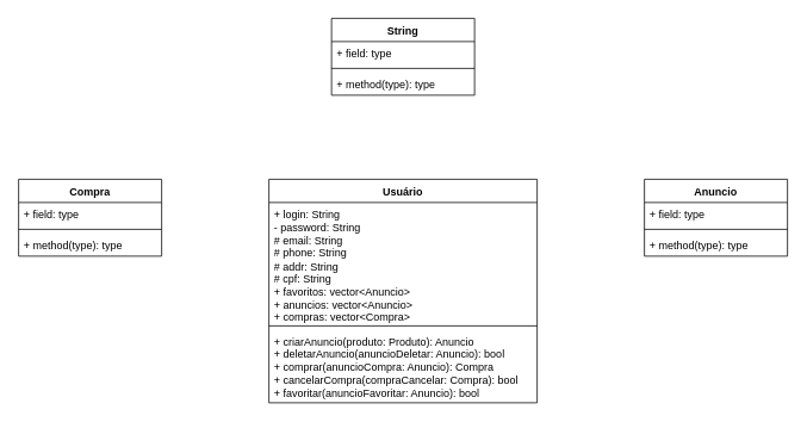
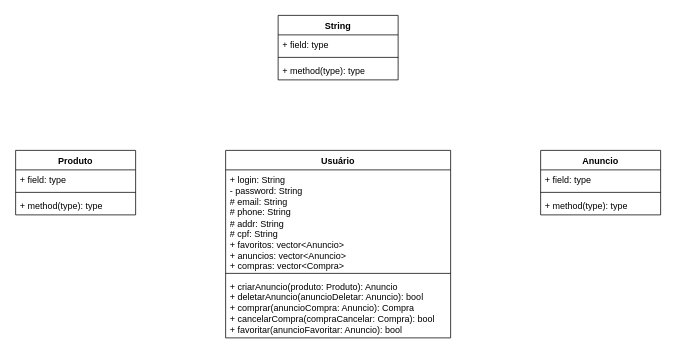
- <mxCell id="10" value="Compra" style="swimlane;fontStyle=1;align=center;verticalAlign=top;childLayout=stackLayout;horizontal=1;startSize=26;horizontalStack=0;resizeParent=1;resizeParentMax=0;resizeLast=0;collapsible=1;marginBottom=0;whiteSpace=wrap;html=1;" vertex="1" parent="1"><mxGeometry x="20" y="200" width="160" height="86" as="geometry" /></mxCell>
+ <mxCell id="10" value="Produto" style="swimlane;fontStyle=1;align=center;verticalAlign=top;childLayout=stackLayout;horizontal=1;startSize=26;horizontalStack=0;resizeParent=1;resizeParentMax=0;resizeLast=0;collapsible=1;marginBottom=0;whiteSpace=wrap;html=1;" vertex="1" parent="1"><mxGeometry x="20" y="200" width="160" height="86" as="geometry" /></mxCell>
